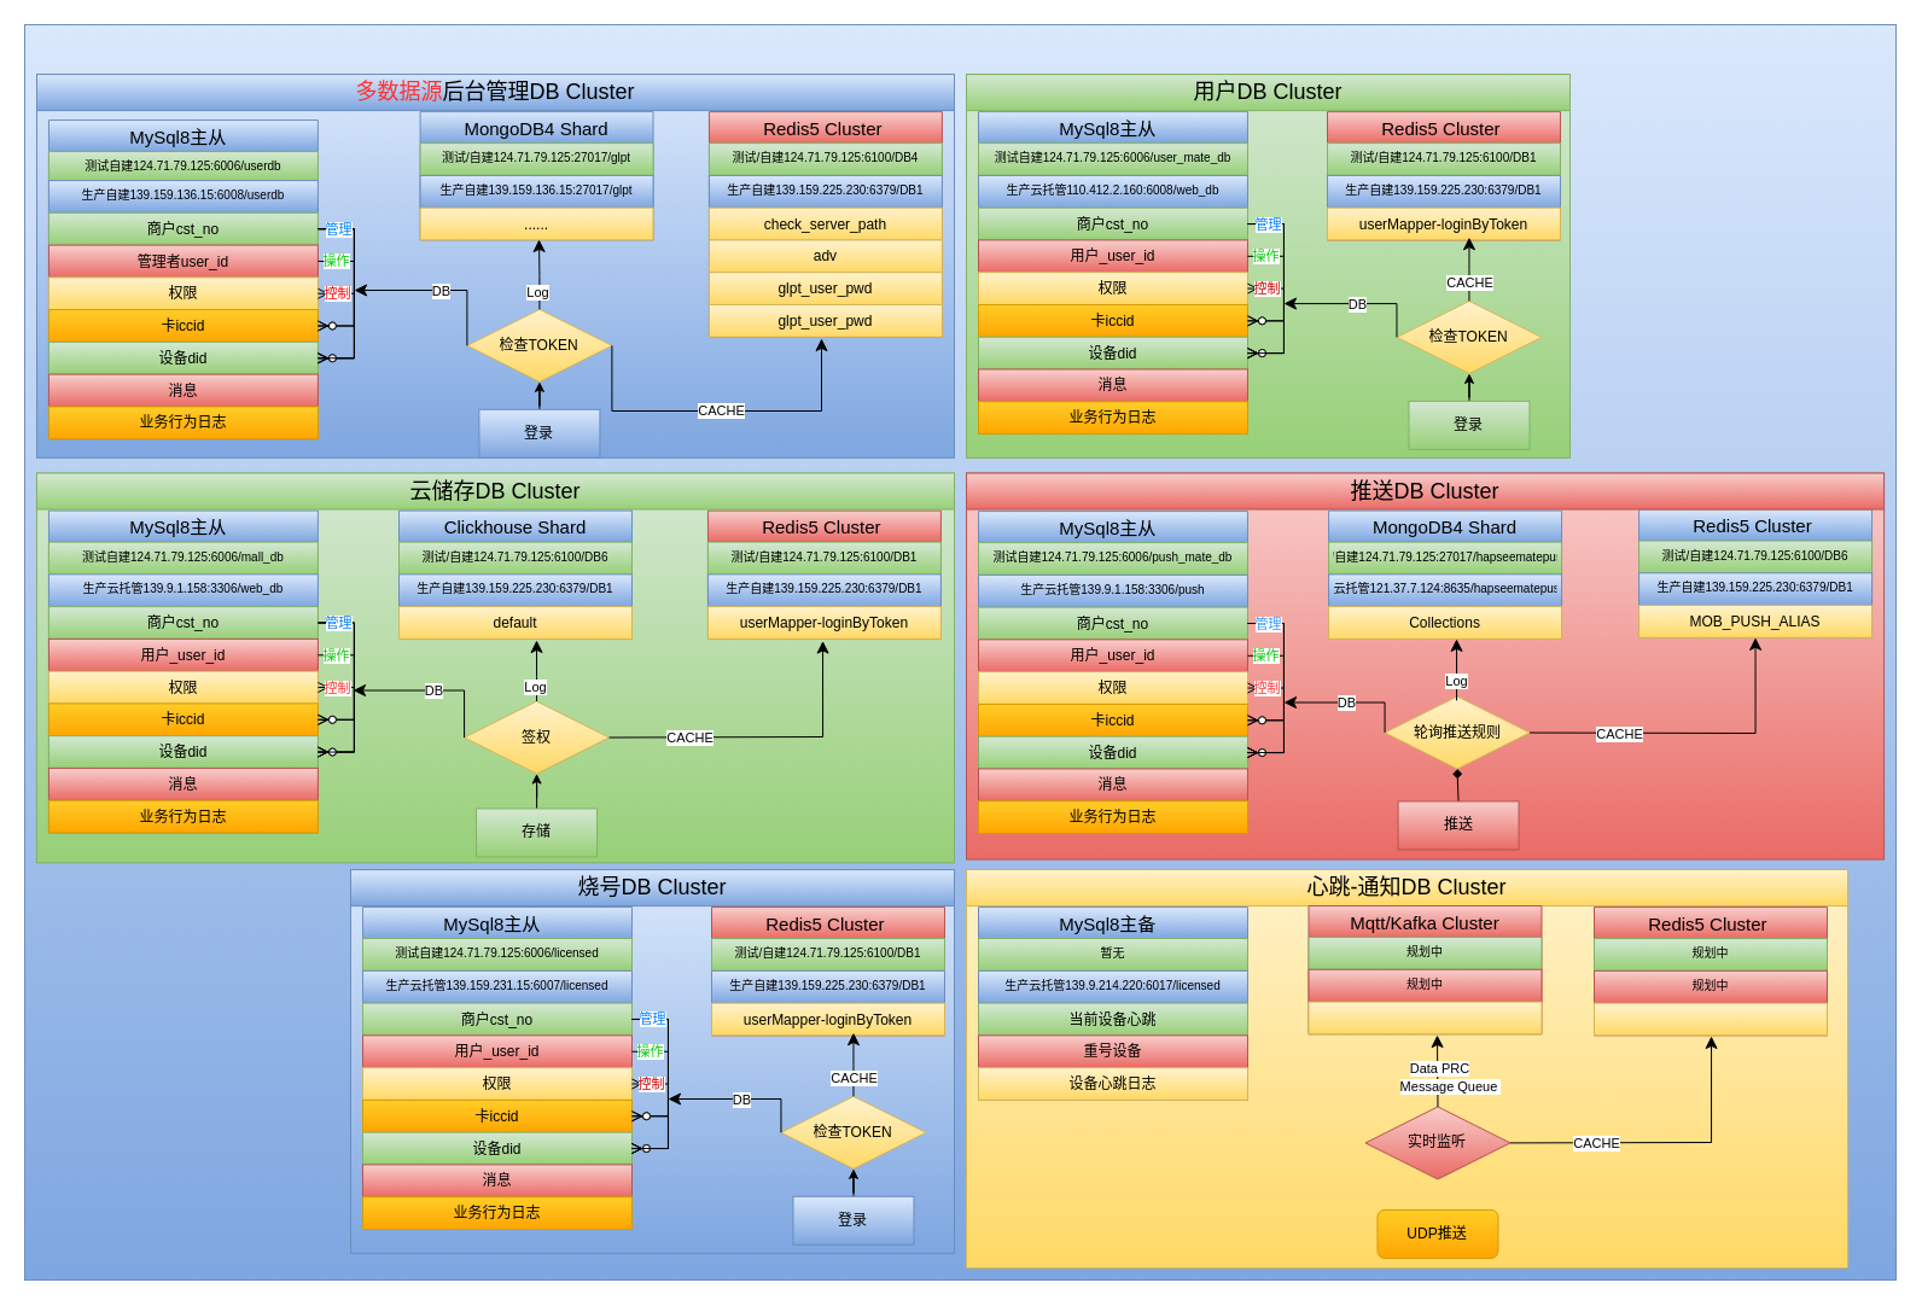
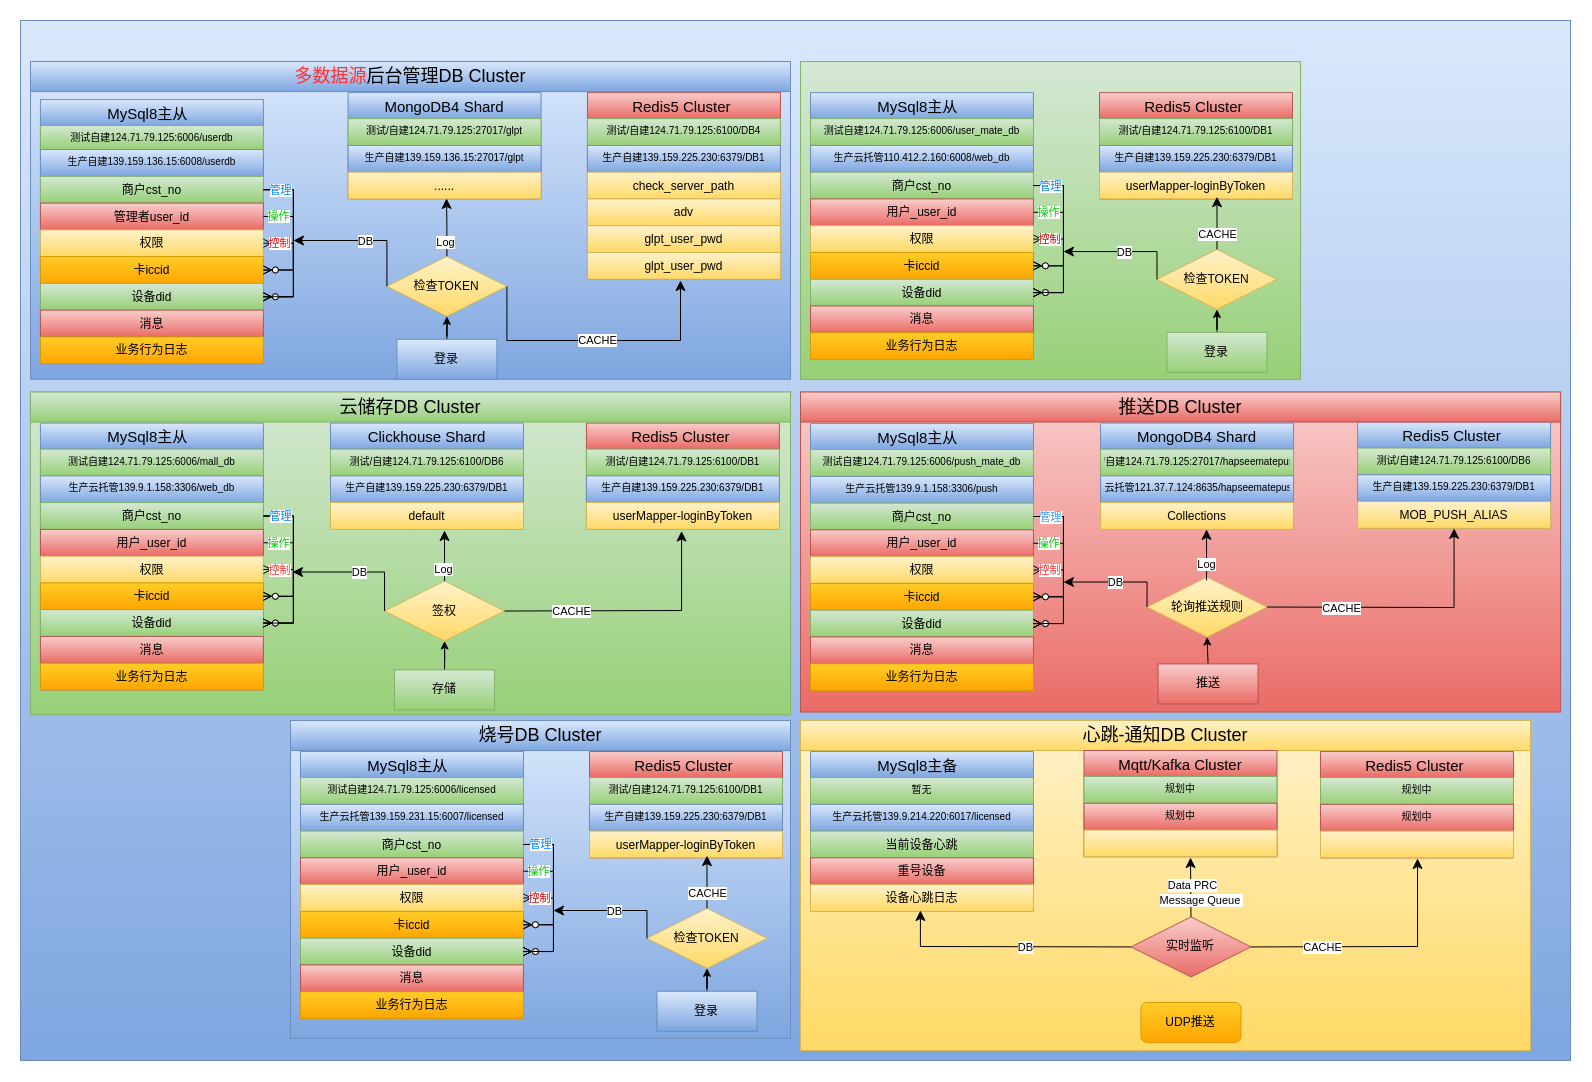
- <mxCell id="166" value="用户DB Cluster" style="text;html=1;strokeColor=#82b366;fillColor=#d5e8d4;align=center;verticalAlign=middle;whiteSpace=wrap;rounded=0;fontSize=18;gradientColor=#97d077;" vertex="1" parent="1"><mxGeometry x="800" y="61.14" width="500" height="30" as="geometry" /></mxCell>
- <mxCell id="57" style="edgeStyle=orthogonalEdgeStyle;rounded=0;orthogonalLoop=1;jettySize=auto;html=1;entryX=0.5;entryY=1;entryDx=0;entryDy=0;exitX=0.5;exitY=0;exitDx=0;exitDy=0;endArrow=diamond;" parent="1" source="58" target="38" edge="1"><mxGeometry relative="1" as="geometry" /></mxCell>
+ <mxCell id="57" style="edgeStyle=orthogonalEdgeStyle;rounded=0;orthogonalLoop=1;jettySize=auto;html=1;entryX=0.5;entryY=1;entryDx=0;entryDy=0;exitX=0.5;exitY=0;exitDx=0;exitDy=0;" parent="1" source="58" target="38" edge="1"><mxGeometry relative="1" as="geometry" /></mxCell>
+ <mxCell id="120" value="" style="edgeStyle=elbowEdgeStyle;elbow=vertical;endArrow=classic;html=1;curved=0;rounded=0;endSize=8;startSize=8;exitX=0;exitY=0.5;exitDx=0;exitDy=0;entryX=0.493;entryY=0.967;entryDx=0;entryDy=0;entryPerimeter=0;" edge="1" parent="1" source="108" target="114"><mxGeometry width="50" height="50" relative="1" as="geometry"><mxPoint x="900" y="700" as="sourcePoint" /><mxPoint x="1060" y="910" as="targetPoint" /><Array as="points"><mxPoint x="1030" y="946" /><mxPoint x="1150" y="990" /></Array></mxGeometry></mxCell>
+ <mxCell id="121" value="DB" style="edgeLabel;html=1;align=center;verticalAlign=middle;resizable=0;points=[];" vertex="1" connectable="0" parent="120"><mxGeometry x="-0.285" relative="1" as="geometry"><mxPoint x="-18" as="offset" /></mxGeometry></mxCell>
